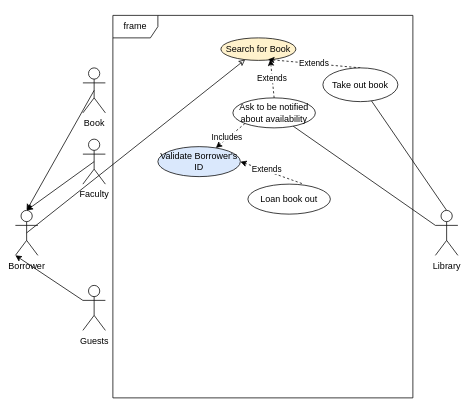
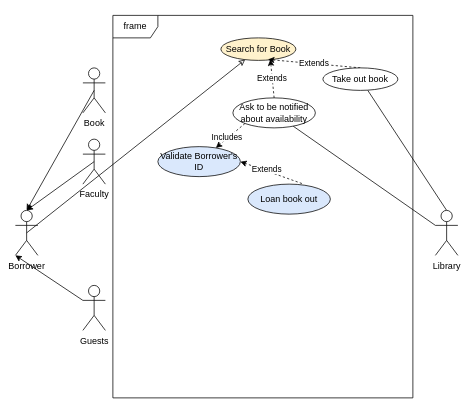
- <mxCell id="16" value="Take out book" style="ellipse;whiteSpace=wrap;html=1;" vertex="1" parent="1"><mxGeometry x="430" y="90" width="100" height="45" as="geometry" /></mxCell>
+ <mxCell id="16" value="Take out book" style="ellipse;whiteSpace=wrap;html=1;" vertex="1" parent="1"><mxGeometry x="430" y="90" width="100" height="30" as="geometry" /></mxCell>
- <mxCell id="19" value="Loan book out" style="ellipse;whiteSpace=wrap;html=1;" vertex="1" parent="1"><mxGeometry x="330" y="245" width="110" height="40" as="geometry" /></mxCell>
+ <mxCell id="19" value="Loan book out" style="ellipse;whiteSpace=wrap;html=1;fillColor=#dae8fc;" vertex="1" parent="1"><mxGeometry x="330" y="245" width="110" height="40" as="geometry" /></mxCell>
